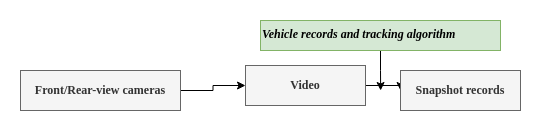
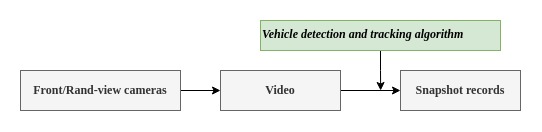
- <mxCell id="8" value="&lt;b&gt;&lt;i&gt;&lt;font face=&quot;Comic Sans MS&quot;&gt;Vehicle records and tracking algorithm&lt;/font&gt;&lt;/i&gt;&lt;/b&gt;" style="text;whiteSpace=wrap;html=1;strokeColor=#82b366;fillColor=#d5e8d4;" vertex="1" parent="1"><mxGeometry x="260" y="20" width="240" height="30" as="geometry" /></mxCell>
+ <mxCell id="8" value="&lt;b&gt;&lt;i&gt;&lt;font face=&quot;Comic Sans MS&quot;&gt;Vehicle detection and tracking algorithm&lt;/font&gt;&lt;/i&gt;&lt;/b&gt;" style="text;whiteSpace=wrap;html=1;strokeColor=#82b366;fillColor=#d5e8d4;" vertex="1" parent="1"><mxGeometry x="260" y="20" width="240" height="30" as="geometry" /></mxCell>
- <mxCell id="5" value="&lt;b&gt;&lt;font face=&quot;Comic Sans MS&quot;&gt;Video&lt;/font&gt;&lt;/b&gt;" style="rounded=0;whiteSpace=wrap;html=1;fillColor=#f5f5f5;fontColor=#333333;strokeColor=#666666;" vertex="1" parent="1"><mxGeometry x="245" y="65" width="120" height="40" as="geometry" /></mxCell>
+ <mxCell id="5" value="&lt;b&gt;&lt;font face=&quot;Comic Sans MS&quot;&gt;Video&lt;/font&gt;&lt;/b&gt;" style="rounded=0;whiteSpace=wrap;html=1;fillColor=#f5f5f5;fontColor=#333333;strokeColor=#666666;" vertex="1" parent="1"><mxGeometry x="220" y="70" width="120" height="40" as="geometry" /></mxCell>
- <mxCell id="3" value="&lt;div&gt;&lt;b&gt;&lt;font face=&quot;Comic Sans MS&quot;&gt;Front/R&lt;span&gt;ear-view&amp;nbsp;&lt;/span&gt;&lt;span&gt;cameras&lt;/span&gt;&lt;/font&gt;&lt;/b&gt;&lt;/div&gt;" style="rounded=0;whiteSpace=wrap;html=1;fillColor=#f5f5f5;fontColor=#333333;strokeColor=#666666;" vertex="1" parent="1"><mxGeometry y="70" width="160" height="40" as="geometry" x="20" /></mxCell>
+ <mxCell id="3" value="&lt;div&gt;&lt;b&gt;&lt;font face=&quot;Comic Sans MS&quot;&gt;Front/R&lt;span&gt;and-view&amp;nbsp;&lt;/span&gt;&lt;span&gt;cameras&lt;/span&gt;&lt;/font&gt;&lt;/b&gt;&lt;/div&gt;" style="rounded=0;whiteSpace=wrap;html=1;fillColor=#f5f5f5;fontColor=#333333;strokeColor=#666666;" vertex="1" parent="1"><mxGeometry y="70" width="160" height="40" as="geometry" x="20" /></mxCell>
